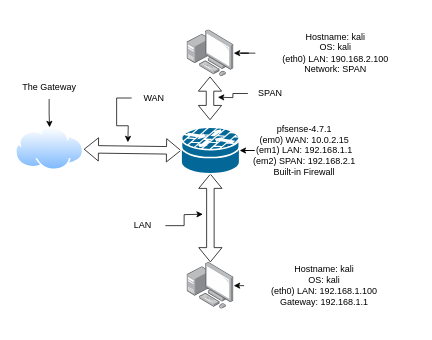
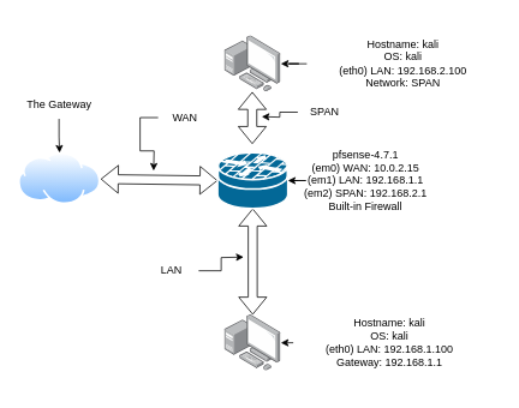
- <mxCell id="15" value="Hostname: kali&lt;br&gt;OS: kali&lt;br&gt;(eth0) LAN: 190.168.2.100&lt;br&gt;Network: SPAN" style="text;html=1;strokeColor=none;fillColor=none;align=center;verticalAlign=middle;whiteSpace=wrap;rounded=0;" parent="1" vertex="1"><mxGeometry x="340" y="20.2" width="213.8" height="100" as="geometry" /></mxCell>
+ <mxCell id="15" value="Hostname: kali&lt;br&gt;OS: kali&lt;br&gt;(eth0) LAN: 192.168.2.100&lt;br&gt;Network: SPAN" style="text;html=1;strokeColor=none;fillColor=none;align=center;verticalAlign=middle;whiteSpace=wrap;rounded=0;" parent="1" vertex="1"><mxGeometry x="340" y="20.2" width="213.8" height="100" as="geometry" /></mxCell>
